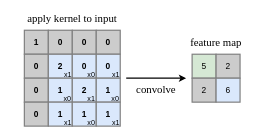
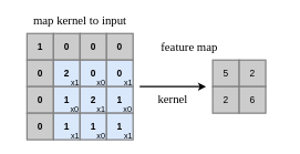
- <mxCell id="34" value="&lt;font style=&quot;font-size: 18px&quot; face=&quot;lmodern&quot;&gt;apply kernel to input&lt;/font&gt;" style="text;html=1;strokeColor=none;fillColor=none;align=center;verticalAlign=middle;whiteSpace=wrap;rounded=0;" vertex="1" parent="1"><mxGeometry x="20" y="20" width="200" height="20" as="geometry" /></mxCell>
+ <mxCell id="34" value="&lt;font style=&quot;font-size: 18px&quot; face=&quot;lmodern&quot;&gt;map kernel to input&lt;/font&gt;" style="text;html=1;strokeColor=none;fillColor=none;align=center;verticalAlign=middle;whiteSpace=wrap;rounded=0;" vertex="1" parent="1"><mxGeometry x="20" y="20" width="200" height="20" as="geometry" /></mxCell>
- <mxCell id="33" value="&lt;font style=&quot;font-size: 18px&quot; face=&quot;lmodern&quot;&gt;feature map&lt;/font&gt;" style="text;html=1;strokeColor=none;fillColor=none;align=center;verticalAlign=middle;whiteSpace=wrap;rounded=0;" vertex="1" parent="1"><mxGeometry x="290" y="60" width="140" height="20" as="geometry" /></mxCell>
+ <mxCell id="33" value="&lt;font style=&quot;font-size: 18px&quot; face=&quot;lmodern&quot;&gt;feature map&lt;/font&gt;" style="text;html=1;strokeColor=none;fillColor=none;align=center;verticalAlign=middle;whiteSpace=wrap;rounded=0;" vertex="1" parent="1"><mxGeometry x="215" y="60" width="140" height="20" as="geometry" /></mxCell>
- <mxCell id="2" value="5" style="whiteSpace=wrap;html=1;aspect=fixed;fillColor=#d5e8d4;fontSize=14;strokeColor=#808080;strokeWidth=2;" vertex="1" parent="1"><mxGeometry x="320" y="90" width="40" height="40" as="geometry" /></mxCell>
+ <mxCell id="2" value="5" style="whiteSpace=wrap;html=1;aspect=fixed;fillColor=#CCCCCC;fontSize=14;strokeColor=#808080;strokeWidth=2;" vertex="1" parent="1"><mxGeometry x="320" y="90" width="40" height="40" as="geometry" /></mxCell>
- <mxCell id="23" value="&lt;font style=&quot;font-size: 18px&quot; face=&quot;lmodern&quot;&gt;convolve&lt;/font&gt;" style="text;html=1;strokeColor=none;fillColor=none;align=center;verticalAlign=middle;whiteSpace=wrap;rounded=0;" vertex="1" parent="1"><mxGeometry x="210" y="140" width="100" height="20" as="geometry" /></mxCell>
+ <mxCell id="23" value="&lt;font style=&quot;font-size: 18px&quot; face=&quot;lmodern&quot;&gt;kernel&lt;/font&gt;" style="text;html=1;strokeColor=none;fillColor=none;align=center;verticalAlign=middle;whiteSpace=wrap;rounded=0;" vertex="1" parent="1"><mxGeometry x="210" y="140" width="100" height="20" as="geometry" /></mxCell>
- <mxCell id="5" value="6" style="whiteSpace=wrap;html=1;aspect=fixed;fillColor=#dae8fc;fontSize=14;strokeColor=#808080;strokeWidth=2;" vertex="1" parent="1"><mxGeometry x="360" y="130" width="40" height="40" as="geometry" /></mxCell>
+ <mxCell id="5" value="6" style="whiteSpace=wrap;html=1;aspect=fixed;fillColor=#cccccc;fontSize=14;strokeColor=#808080;strokeWidth=2;" vertex="1" parent="1"><mxGeometry x="360" y="130" width="40" height="40" as="geometry" /></mxCell>
